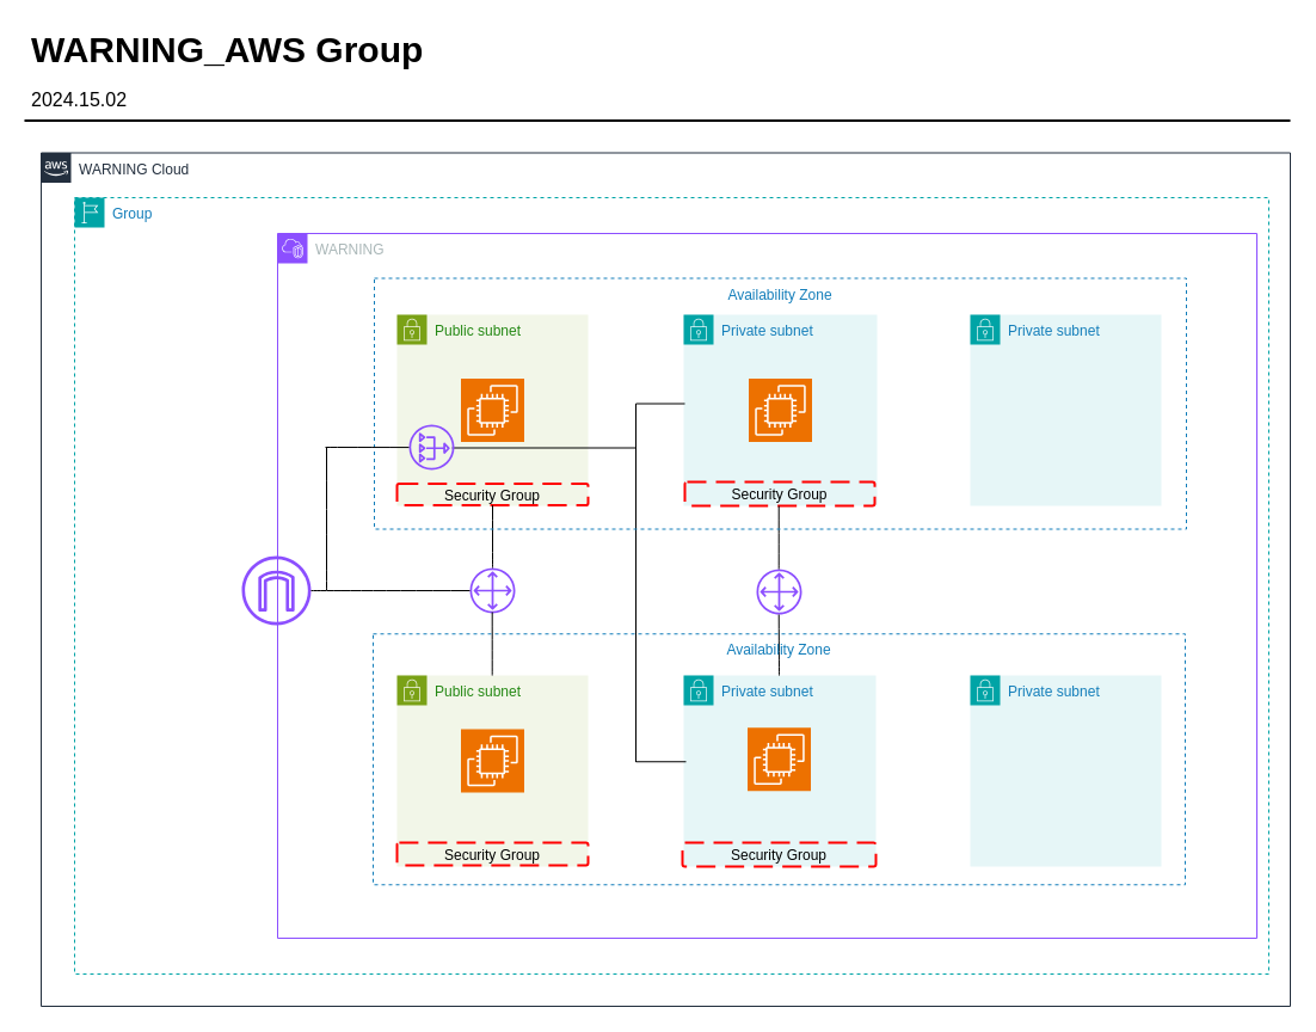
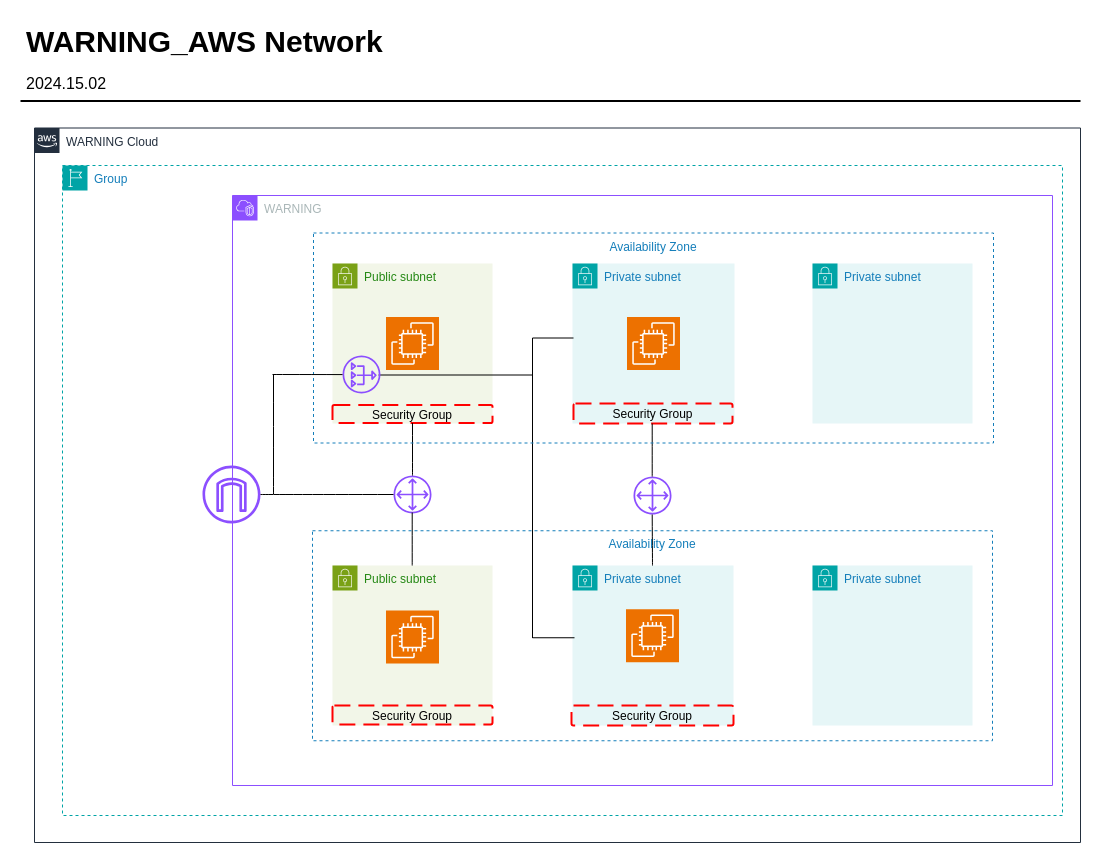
- <mxCell id="39" value="WARNING_AWS Group&lt;div&gt;&lt;br&gt;&lt;/div&gt;" style="text;html=1;resizable=0;points=[];autosize=1;align=left;verticalAlign=top;spacingTop=-4;fontSize=30;fontStyle=1" parent="1" vertex="1"><mxGeometry x="24" y="20.5" width="370" height="80" as="geometry" /></mxCell>
+ <mxCell id="39" value="WARNING_AWS Network&lt;div&gt;&lt;br&gt;&lt;/div&gt;" style="text;html=1;resizable=0;points=[];autosize=1;align=left;verticalAlign=top;spacingTop=-4;fontSize=30;fontStyle=1" parent="1" vertex="1"><mxGeometry x="24" y="20.5" width="370" height="80" as="geometry" /></mxCell>
